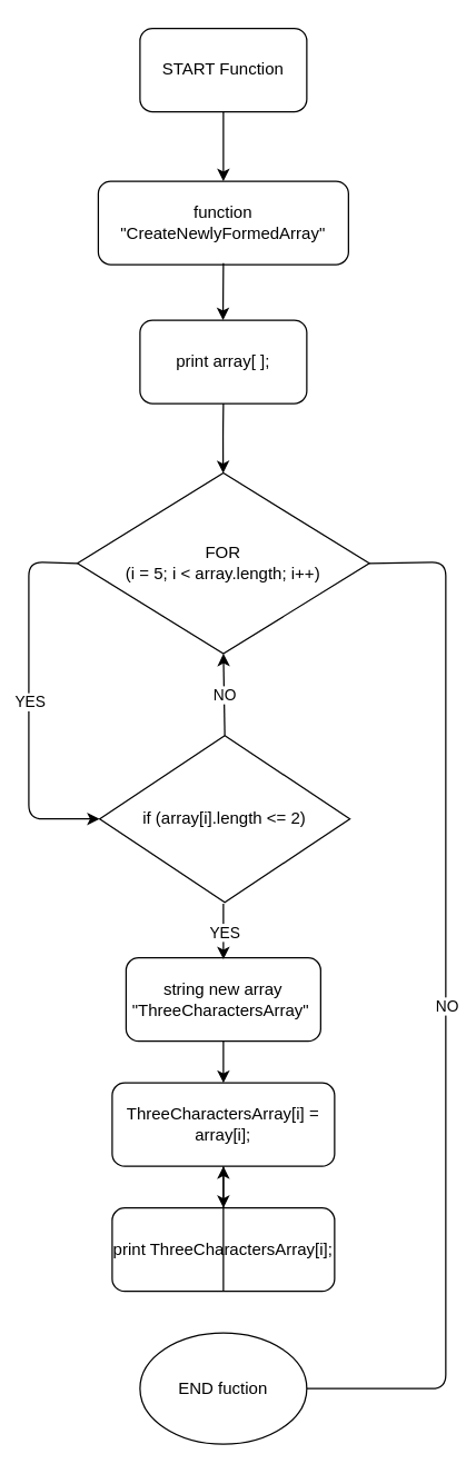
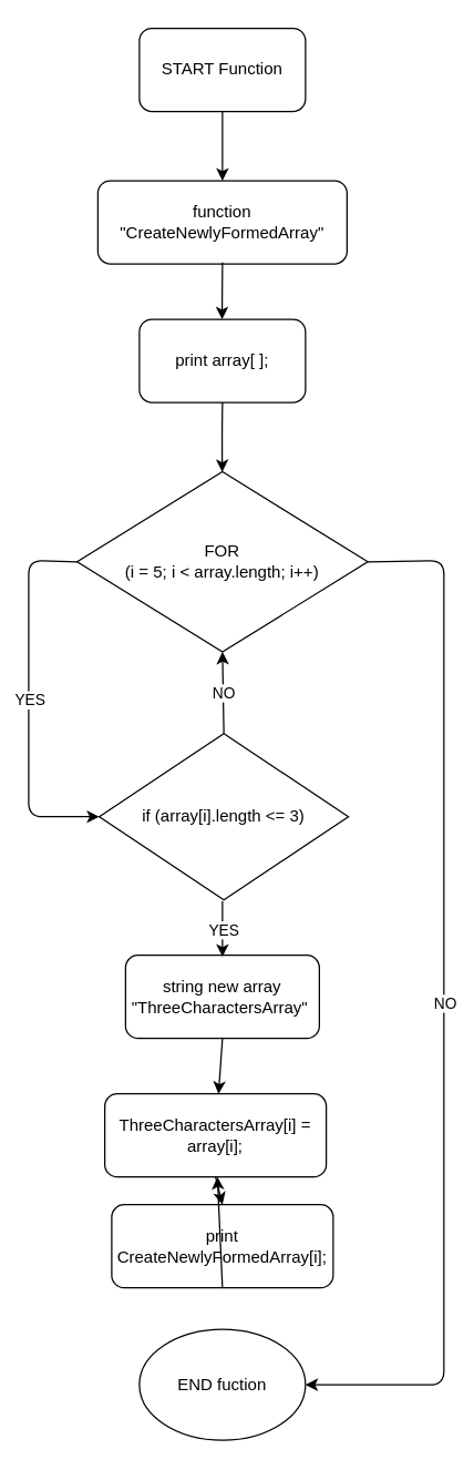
- <mxCell id="8" value="if (array[i].length &amp;lt;= 2)" style="rhombus;whiteSpace=wrap;html=1;" parent="1" vertex="1"><mxGeometry x="71" y="529" width="180" height="120" as="geometry" /></mxCell>
+ <mxCell id="8" value="if (array[i].length &amp;lt;= 3)" style="rhombus;whiteSpace=wrap;html=1;" parent="1" vertex="1"><mxGeometry x="71" y="529" width="180" height="120" as="geometry" /></mxCell>
- <mxCell id="10" value="ThreeCharactersArray[i] = array[i];" style="rounded=1;whiteSpace=wrap;html=1;" parent="1" vertex="1"><mxGeometry x="80" y="779" width="160" height="60" as="geometry" /></mxCell>
+ <mxCell id="10" value="ThreeCharactersArray[i] = array[i];" style="rounded=1;whiteSpace=wrap;html=1;" parent="1" vertex="1"><mxGeometry x="75" y="789" width="160" height="60" as="geometry" /></mxCell>
- <mxCell id="3" value="print ThreeCharactersArray[i];" style="rounded=1;whiteSpace=wrap;html=1;" parent="1" vertex="1"><mxGeometry x="80" y="869" width="160" height="60" as="geometry" /></mxCell>
+ <mxCell id="3" value="print CreateNewlyFormedArray[i];" style="rounded=1;whiteSpace=wrap;html=1;" parent="1" vertex="1"><mxGeometry x="80" y="869" width="160" height="60" as="geometry" /></mxCell>
- <mxCell id="16" value="" style="endArrow=none;html=1;entryX=1;entryY=0.5;entryDx=0;entryDy=0;exitX=1;exitY=0.5;exitDx=0;exitDy=0;" parent="1" source="7" target="15" edge="1"><mxGeometry relative="1" as="geometry"><mxPoint x="-140" y="389" as="sourcePoint" /><mxPoint x="20" y="389" as="targetPoint" /><Array as="points"><mxPoint x="320" y="404" /><mxPoint x="320" y="999" /></Array></mxGeometry></mxCell>
+ <mxCell id="16" value="" style="endArrow=classic;html=1;entryX=1;entryY=0.5;entryDx=0;entryDy=0;exitX=1;exitY=0.5;exitDx=0;exitDy=0;" parent="1" source="7" target="15" edge="1"><mxGeometry relative="1" as="geometry"><mxPoint x="-140" y="389" as="sourcePoint" /><mxPoint x="20" y="389" as="targetPoint" /><Array as="points"><mxPoint x="320" y="404" /><mxPoint x="320" y="999" /></Array></mxGeometry></mxCell>
